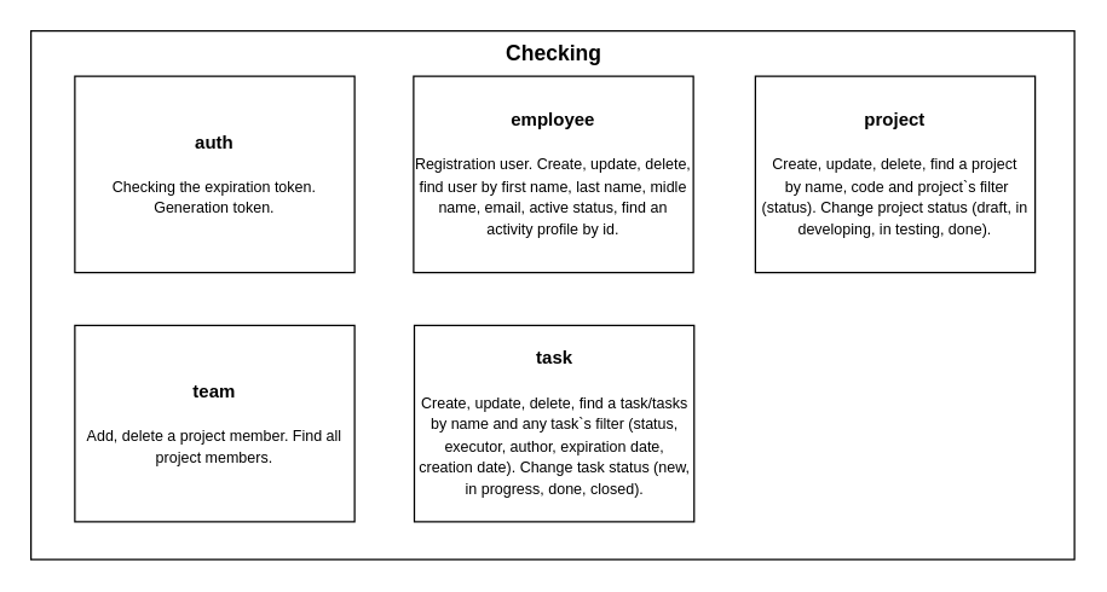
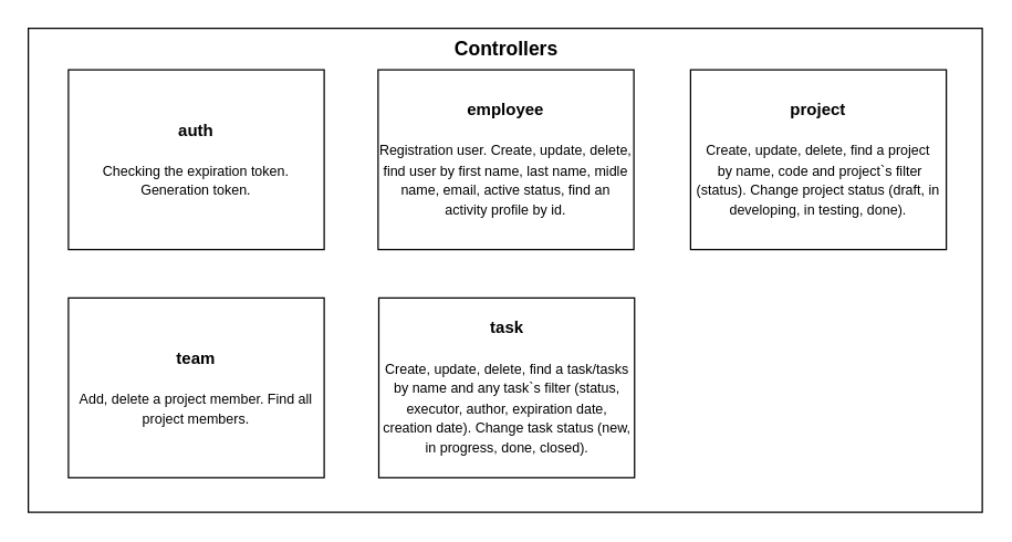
- <mxCell id="3" value="&lt;font style=&quot;&quot;&gt;&lt;span style=&quot;font-size: 14px;&quot;&gt;Checking&lt;/span&gt;&lt;br&gt;&lt;/font&gt;" style="text;html=1;strokeColor=none;fillColor=none;align=center;verticalAlign=middle;whiteSpace=wrap;rounded=0;fontStyle=1" vertex="1" parent="1"><mxGeometry x="241" y="20" width="250" height="30" as="geometry" /></mxCell>
+ <mxCell id="3" value="&lt;font style=&quot;&quot;&gt;&lt;span style=&quot;font-size: 14px;&quot;&gt;Controllers&lt;/span&gt;&lt;br&gt;&lt;/font&gt;" style="text;html=1;strokeColor=none;fillColor=none;align=center;verticalAlign=middle;whiteSpace=wrap;rounded=0;fontStyle=1" vertex="1" parent="1"><mxGeometry x="241" y="20" width="250" height="30" as="geometry" /></mxCell>
